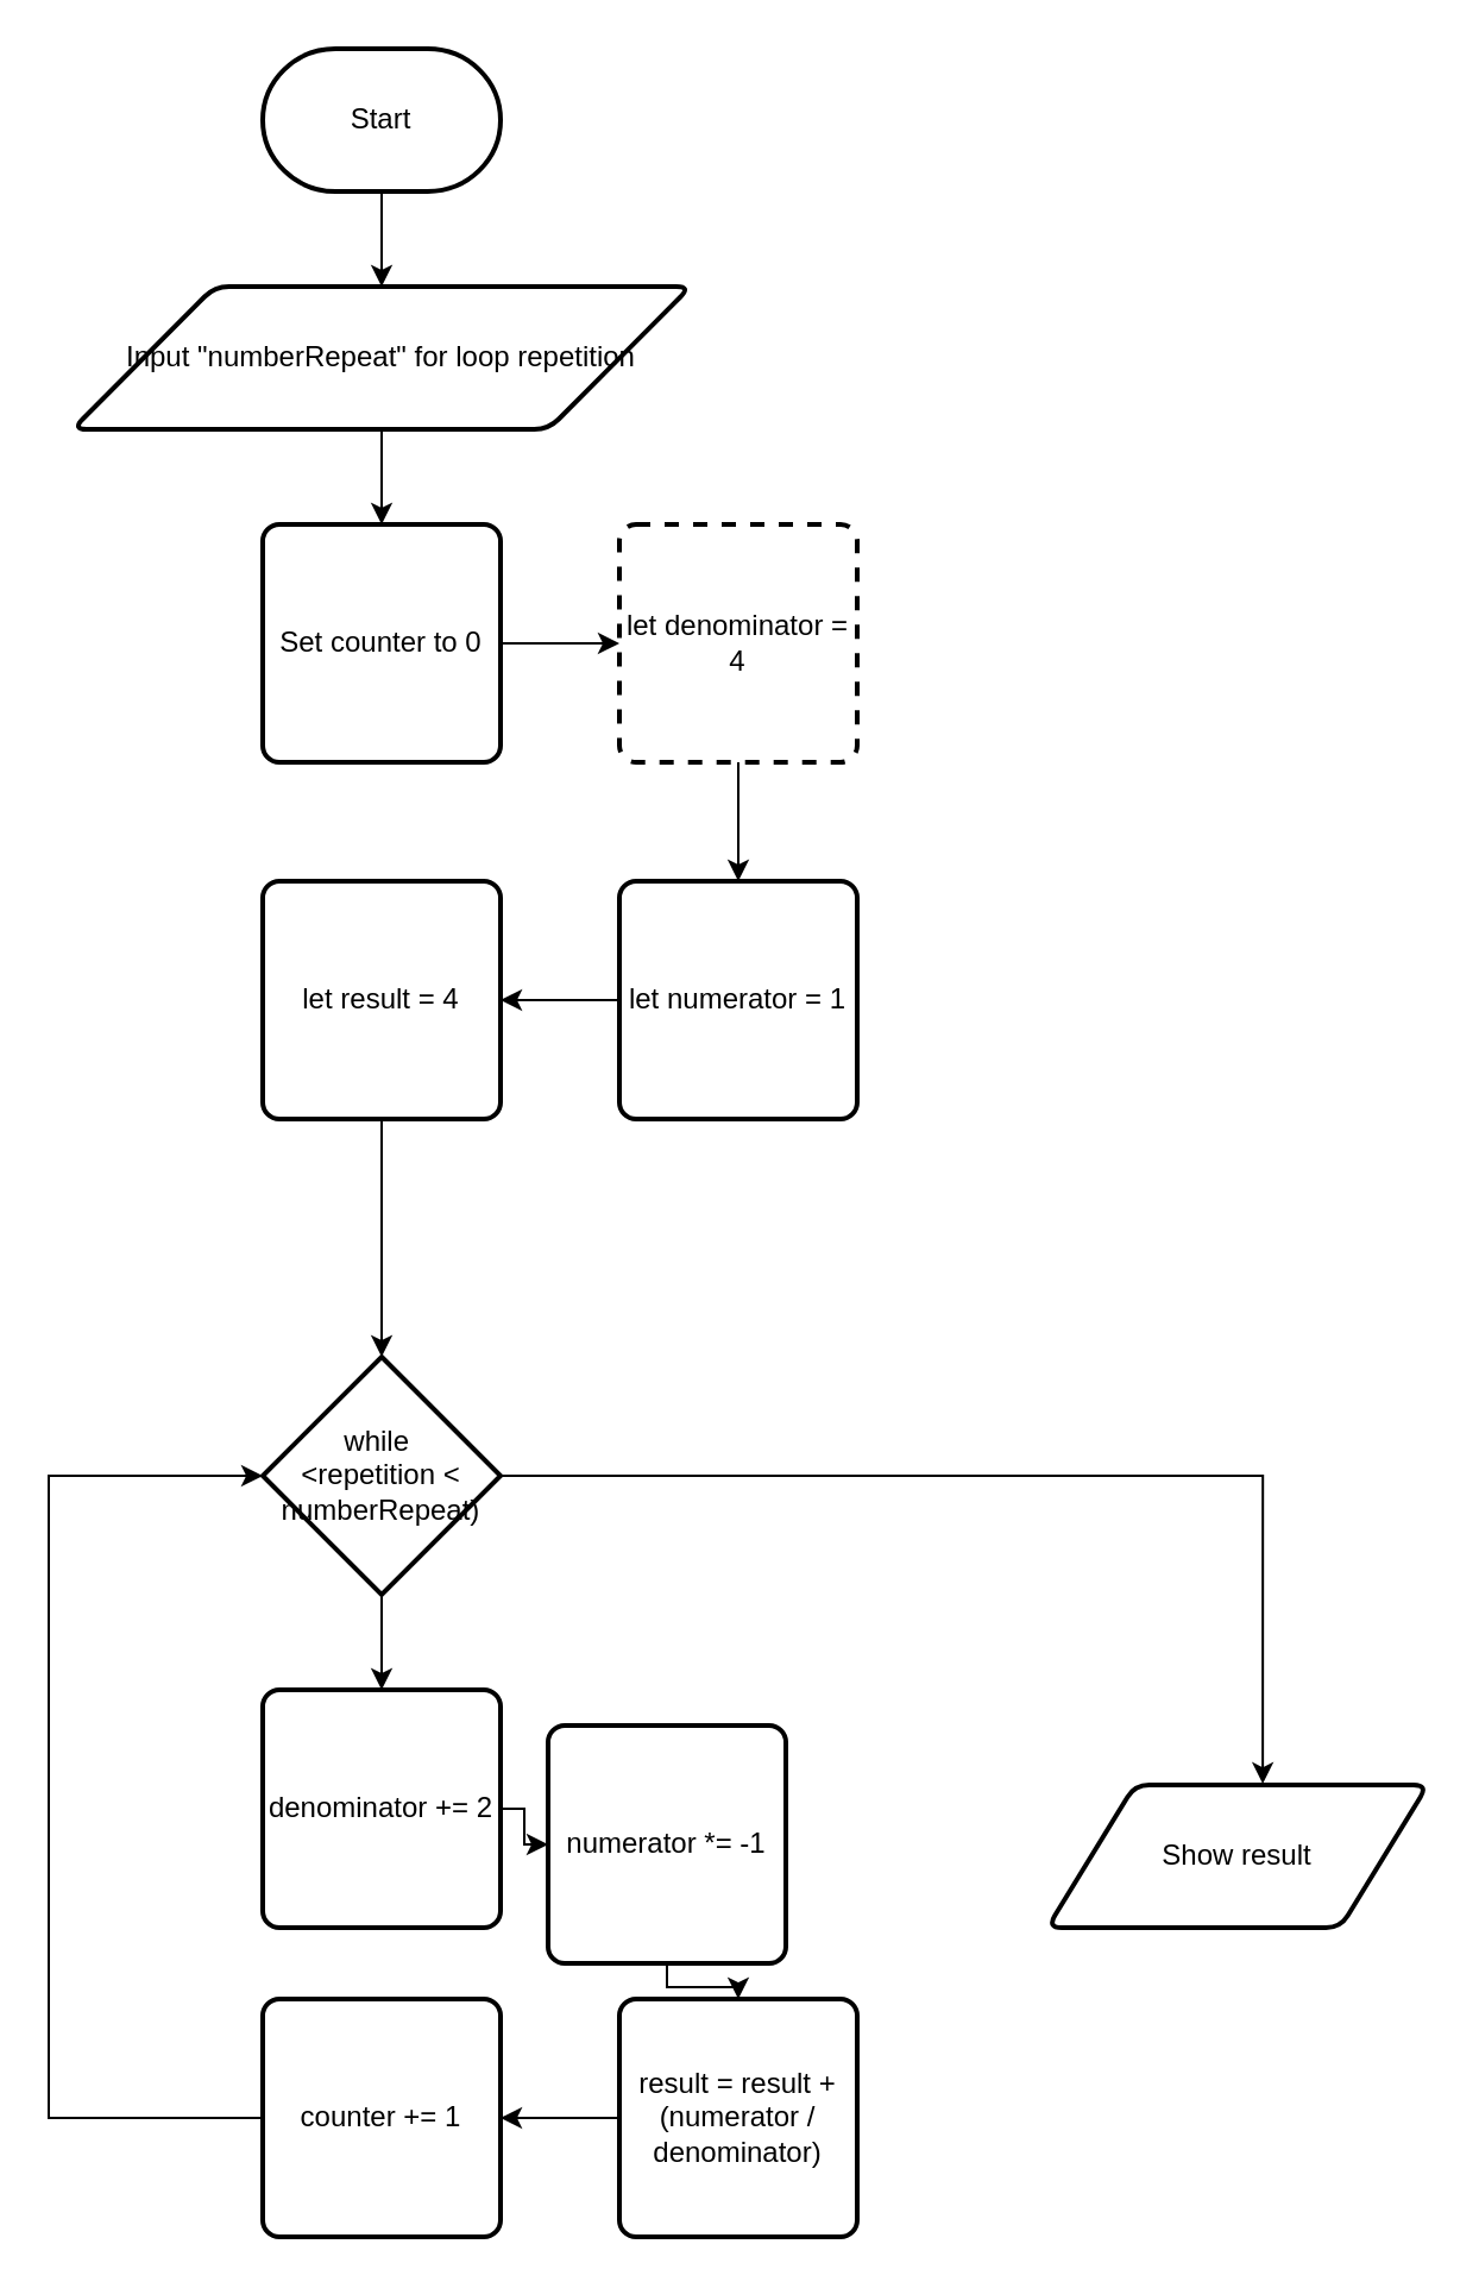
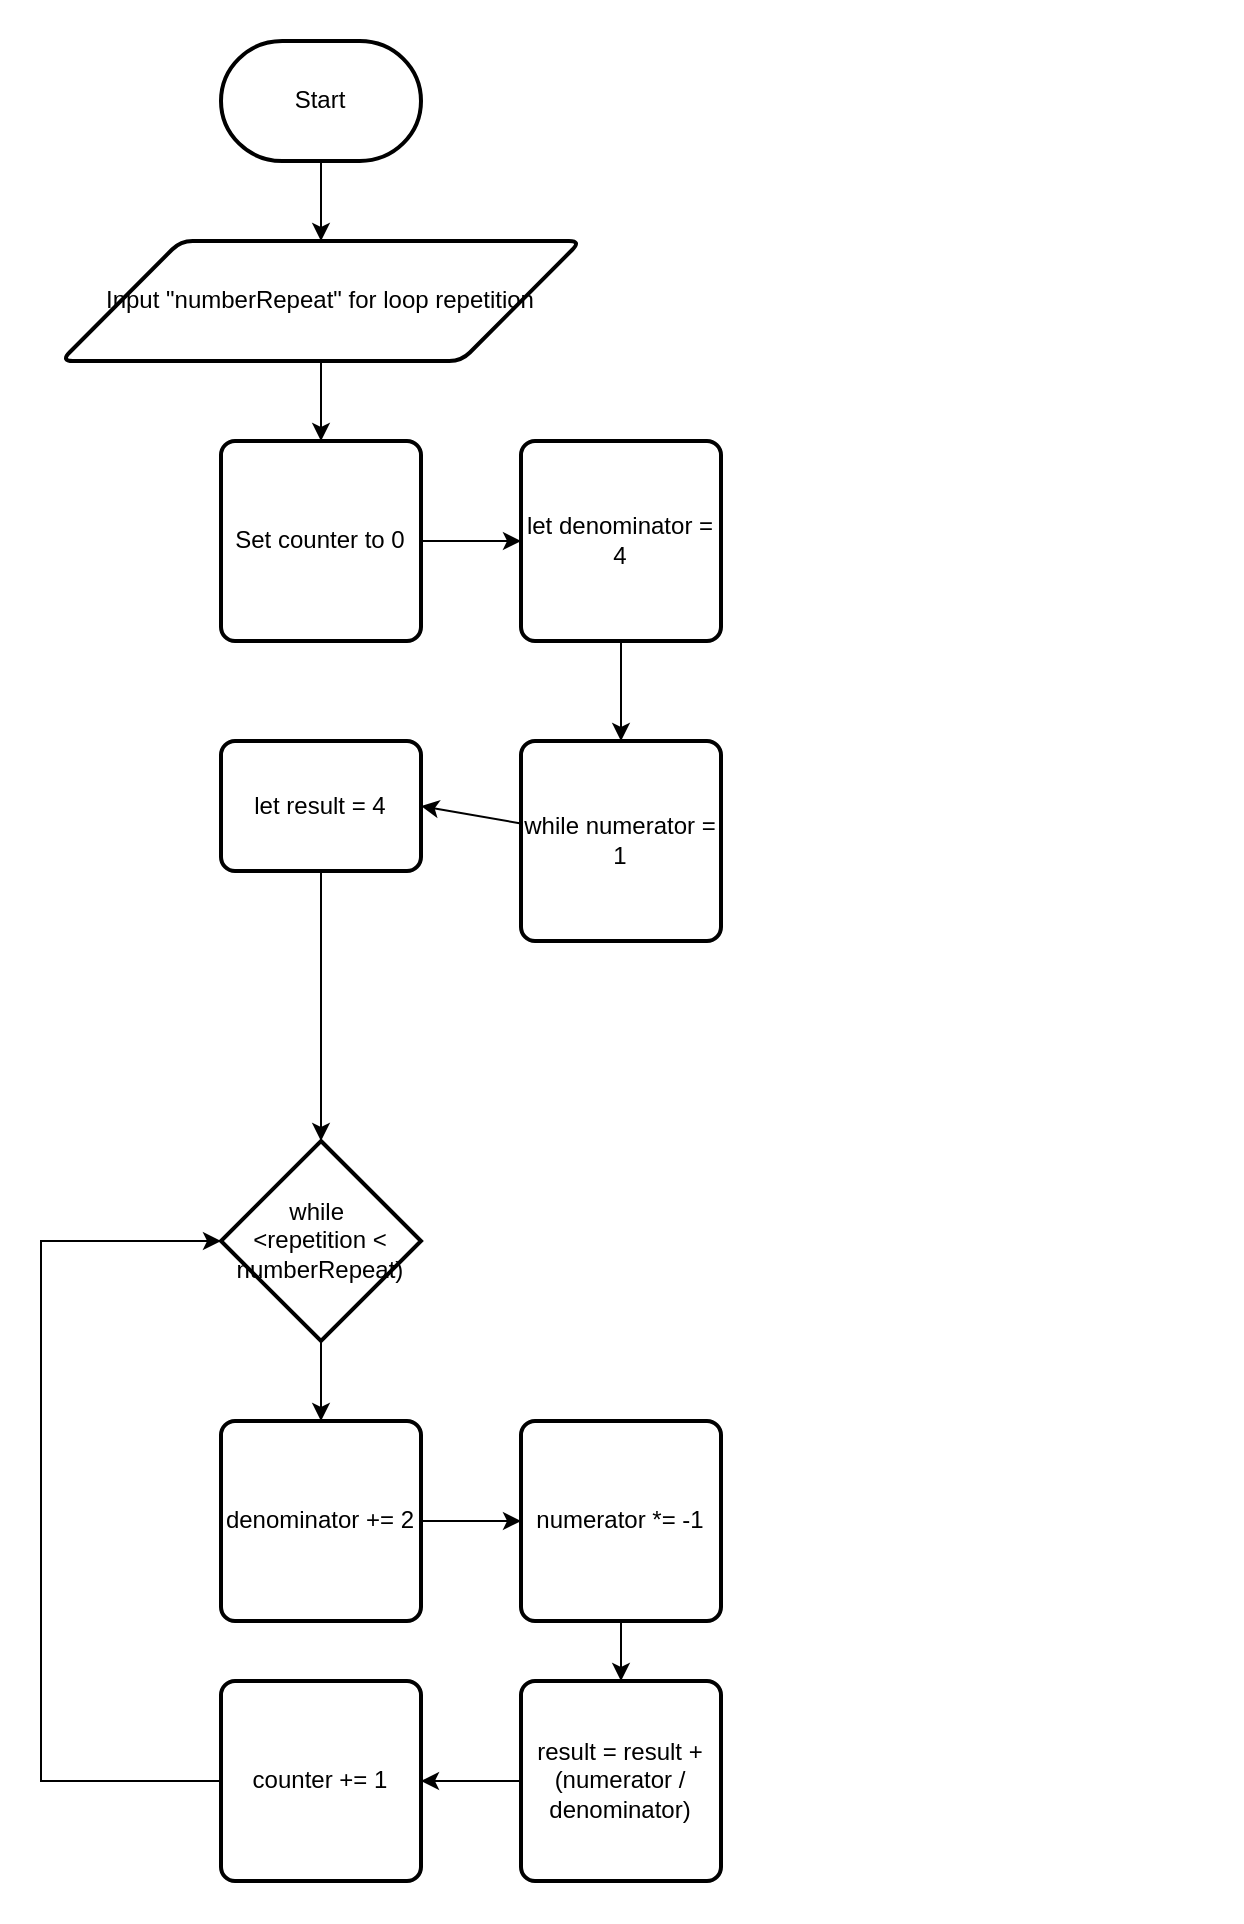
- <mxCell id="21" value="let denominator = 4" style="rounded=1;whiteSpace=wrap;html=1;absoluteArcSize=1;arcSize=14;strokeWidth=2;dashed=1;" parent="1" vertex="1"><mxGeometry x="260" y="220" width="100" height="100" as="geometry" /></mxCell>
+ <mxCell id="21" value="let denominator = 4" style="rounded=1;whiteSpace=wrap;html=1;absoluteArcSize=1;arcSize=14;strokeWidth=2;" parent="1" vertex="1"><mxGeometry x="260" y="220" width="100" height="100" as="geometry" /></mxCell>
- <mxCell id="25" value="let result = 4" style="rounded=1;whiteSpace=wrap;html=1;absoluteArcSize=1;arcSize=14;strokeWidth=2;" parent="1" vertex="1"><mxGeometry x="110" y="370" width="100" height="100" as="geometry" /></mxCell>
+ <mxCell id="25" value="let result = 4" style="rounded=1;whiteSpace=wrap;html=1;absoluteArcSize=1;arcSize=14;strokeWidth=2;" parent="1" vertex="1"><mxGeometry x="110" y="370" width="100" height="65" as="geometry" /></mxCell>
- <mxCell id="23" value="let numerator = 1" style="rounded=1;whiteSpace=wrap;html=1;absoluteArcSize=1;arcSize=14;strokeWidth=2;" parent="1" vertex="1"><mxGeometry x="260" y="370" width="100" height="100" as="geometry" /></mxCell>
+ <mxCell id="23" value="while numerator = 1" style="rounded=1;whiteSpace=wrap;html=1;absoluteArcSize=1;arcSize=14;strokeWidth=2;" parent="1" vertex="1"><mxGeometry x="260" y="370" width="100" height="100" as="geometry" /></mxCell>
- <mxCell id="6" style="edgeStyle=orthogonalEdgeStyle;rounded=0;html=1;entryX=0.566;entryY=-0.008;entryDx=0;entryDy=0;entryPerimeter=0;" parent="1" source="8" target="13" edge="1"><mxGeometry relative="1" as="geometry"><mxPoint x="480" y="510" as="targetPoint" /></mxGeometry></mxCell>
- <mxCell id="17" value="numerator *= -1" style="rounded=1;whiteSpace=wrap;html=1;absoluteArcSize=1;arcSize=14;strokeWidth=2;" parent="1" vertex="1"><mxGeometry x="230" y="725" width="100" height="100" as="geometry" /></mxCell>
+ <mxCell id="17" value="numerator *= -1" style="rounded=1;whiteSpace=wrap;html=1;absoluteArcSize=1;arcSize=14;strokeWidth=2;" parent="1" vertex="1"><mxGeometry x="260" y="710" width="100" height="100" as="geometry" /></mxCell>
- <mxCell id="13" value="Show result" style="shape=parallelogram;html=1;strokeWidth=2;perimeter=parallelogramPerimeter;whiteSpace=wrap;rounded=1;arcSize=12;size=0.23;" parent="1" vertex="1"><mxGeometry x="440" y="750" width="160" height="60" as="geometry" /></mxCell>
